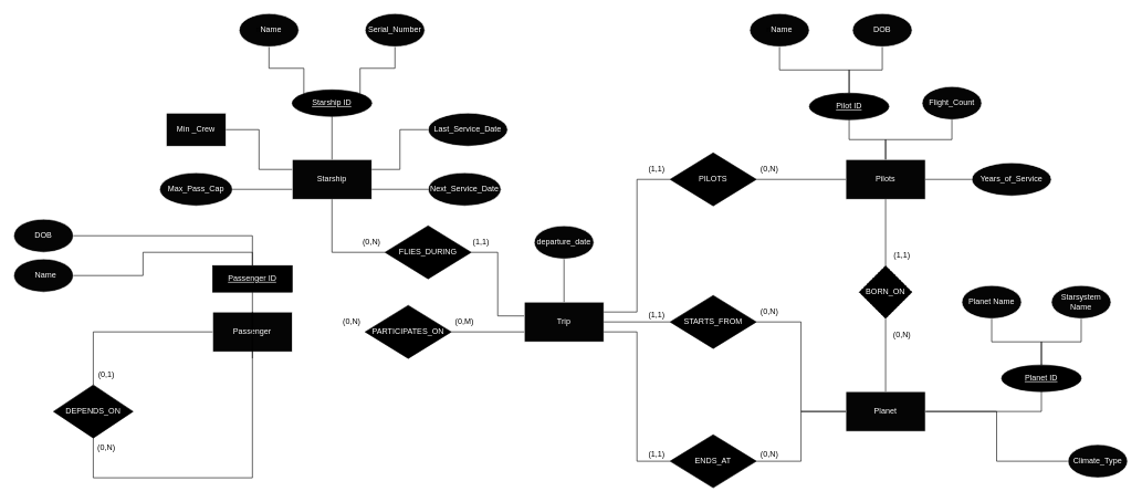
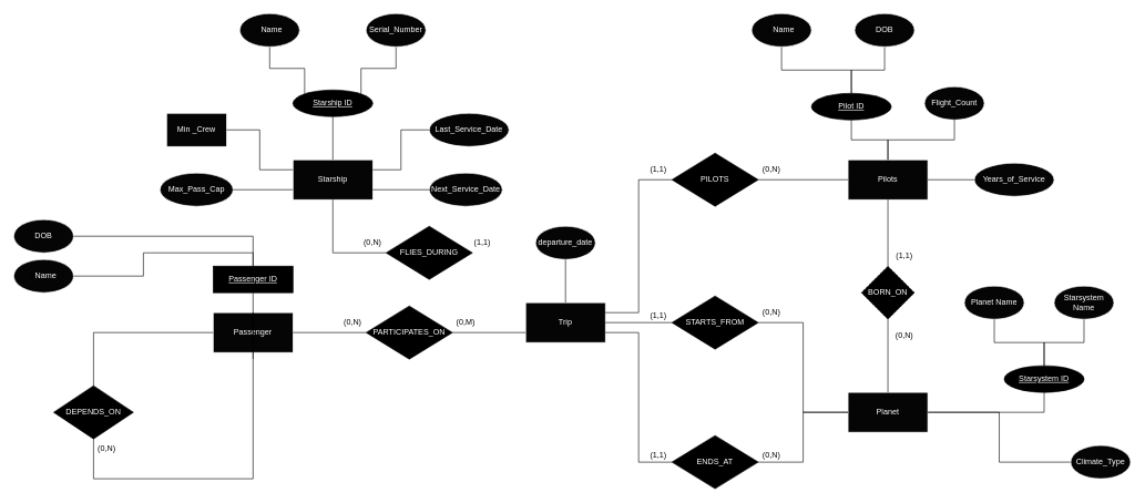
- <mxCell id="63" value="" style="endArrow=none;html=1;rounded=0;entryX=-0.003;entryY=0.349;entryDx=0;entryDy=0;exitX=1;exitY=0.5;exitDx=0;exitDy=0;edgeStyle=orthogonalEdgeStyle;entryPerimeter=0;" edge="1" parent="1" source="62" target="7"><mxGeometry width="50" height="50" relative="1" as="geometry"><mxPoint x="690" y="390" as="sourcePoint" /><mxPoint x="740" y="340" as="targetPoint" /></mxGeometry></mxCell>
+ <mxCell id="58" value="" style="endArrow=none;html=1;rounded=0;exitX=0;exitY=0.5;exitDx=0;exitDy=0;entryX=1;entryY=0.5;entryDx=0;entryDy=0;edgeStyle=orthogonalEdgeStyle;" edge="1" parent="1" source="56" target="4"><mxGeometry width="50" height="50" relative="1" as="geometry"><mxPoint x="640" y="390" as="sourcePoint" /><mxPoint x="690" y="340" as="targetPoint" /></mxGeometry></mxCell>
- <mxCell id="69" value="(0,1)" style="text;html=1;align=center;verticalAlign=middle;whiteSpace=wrap;rounded=0;" vertex="1" parent="1"><mxGeometry x="130" y="550" width="60" height="30" as="geometry" /></mxCell>
- <mxCell id="47" value="Planet ID" style="ellipse;whiteSpace=wrap;html=1;fillColor=#000000;fontColor=#FFFFFF;fontStyle=4" vertex="1" parent="1"><mxGeometry x="1510" y="550" width="120" height="40" as="geometry" /></mxCell>
+ <mxCell id="47" value="Starsystem ID" style="ellipse;whiteSpace=wrap;html=1;fillColor=#000000;fontColor=#FFFFFF;fontStyle=4" vertex="1" parent="1"><mxGeometry x="1510" y="550" width="120" height="40" as="geometry" /></mxCell>
